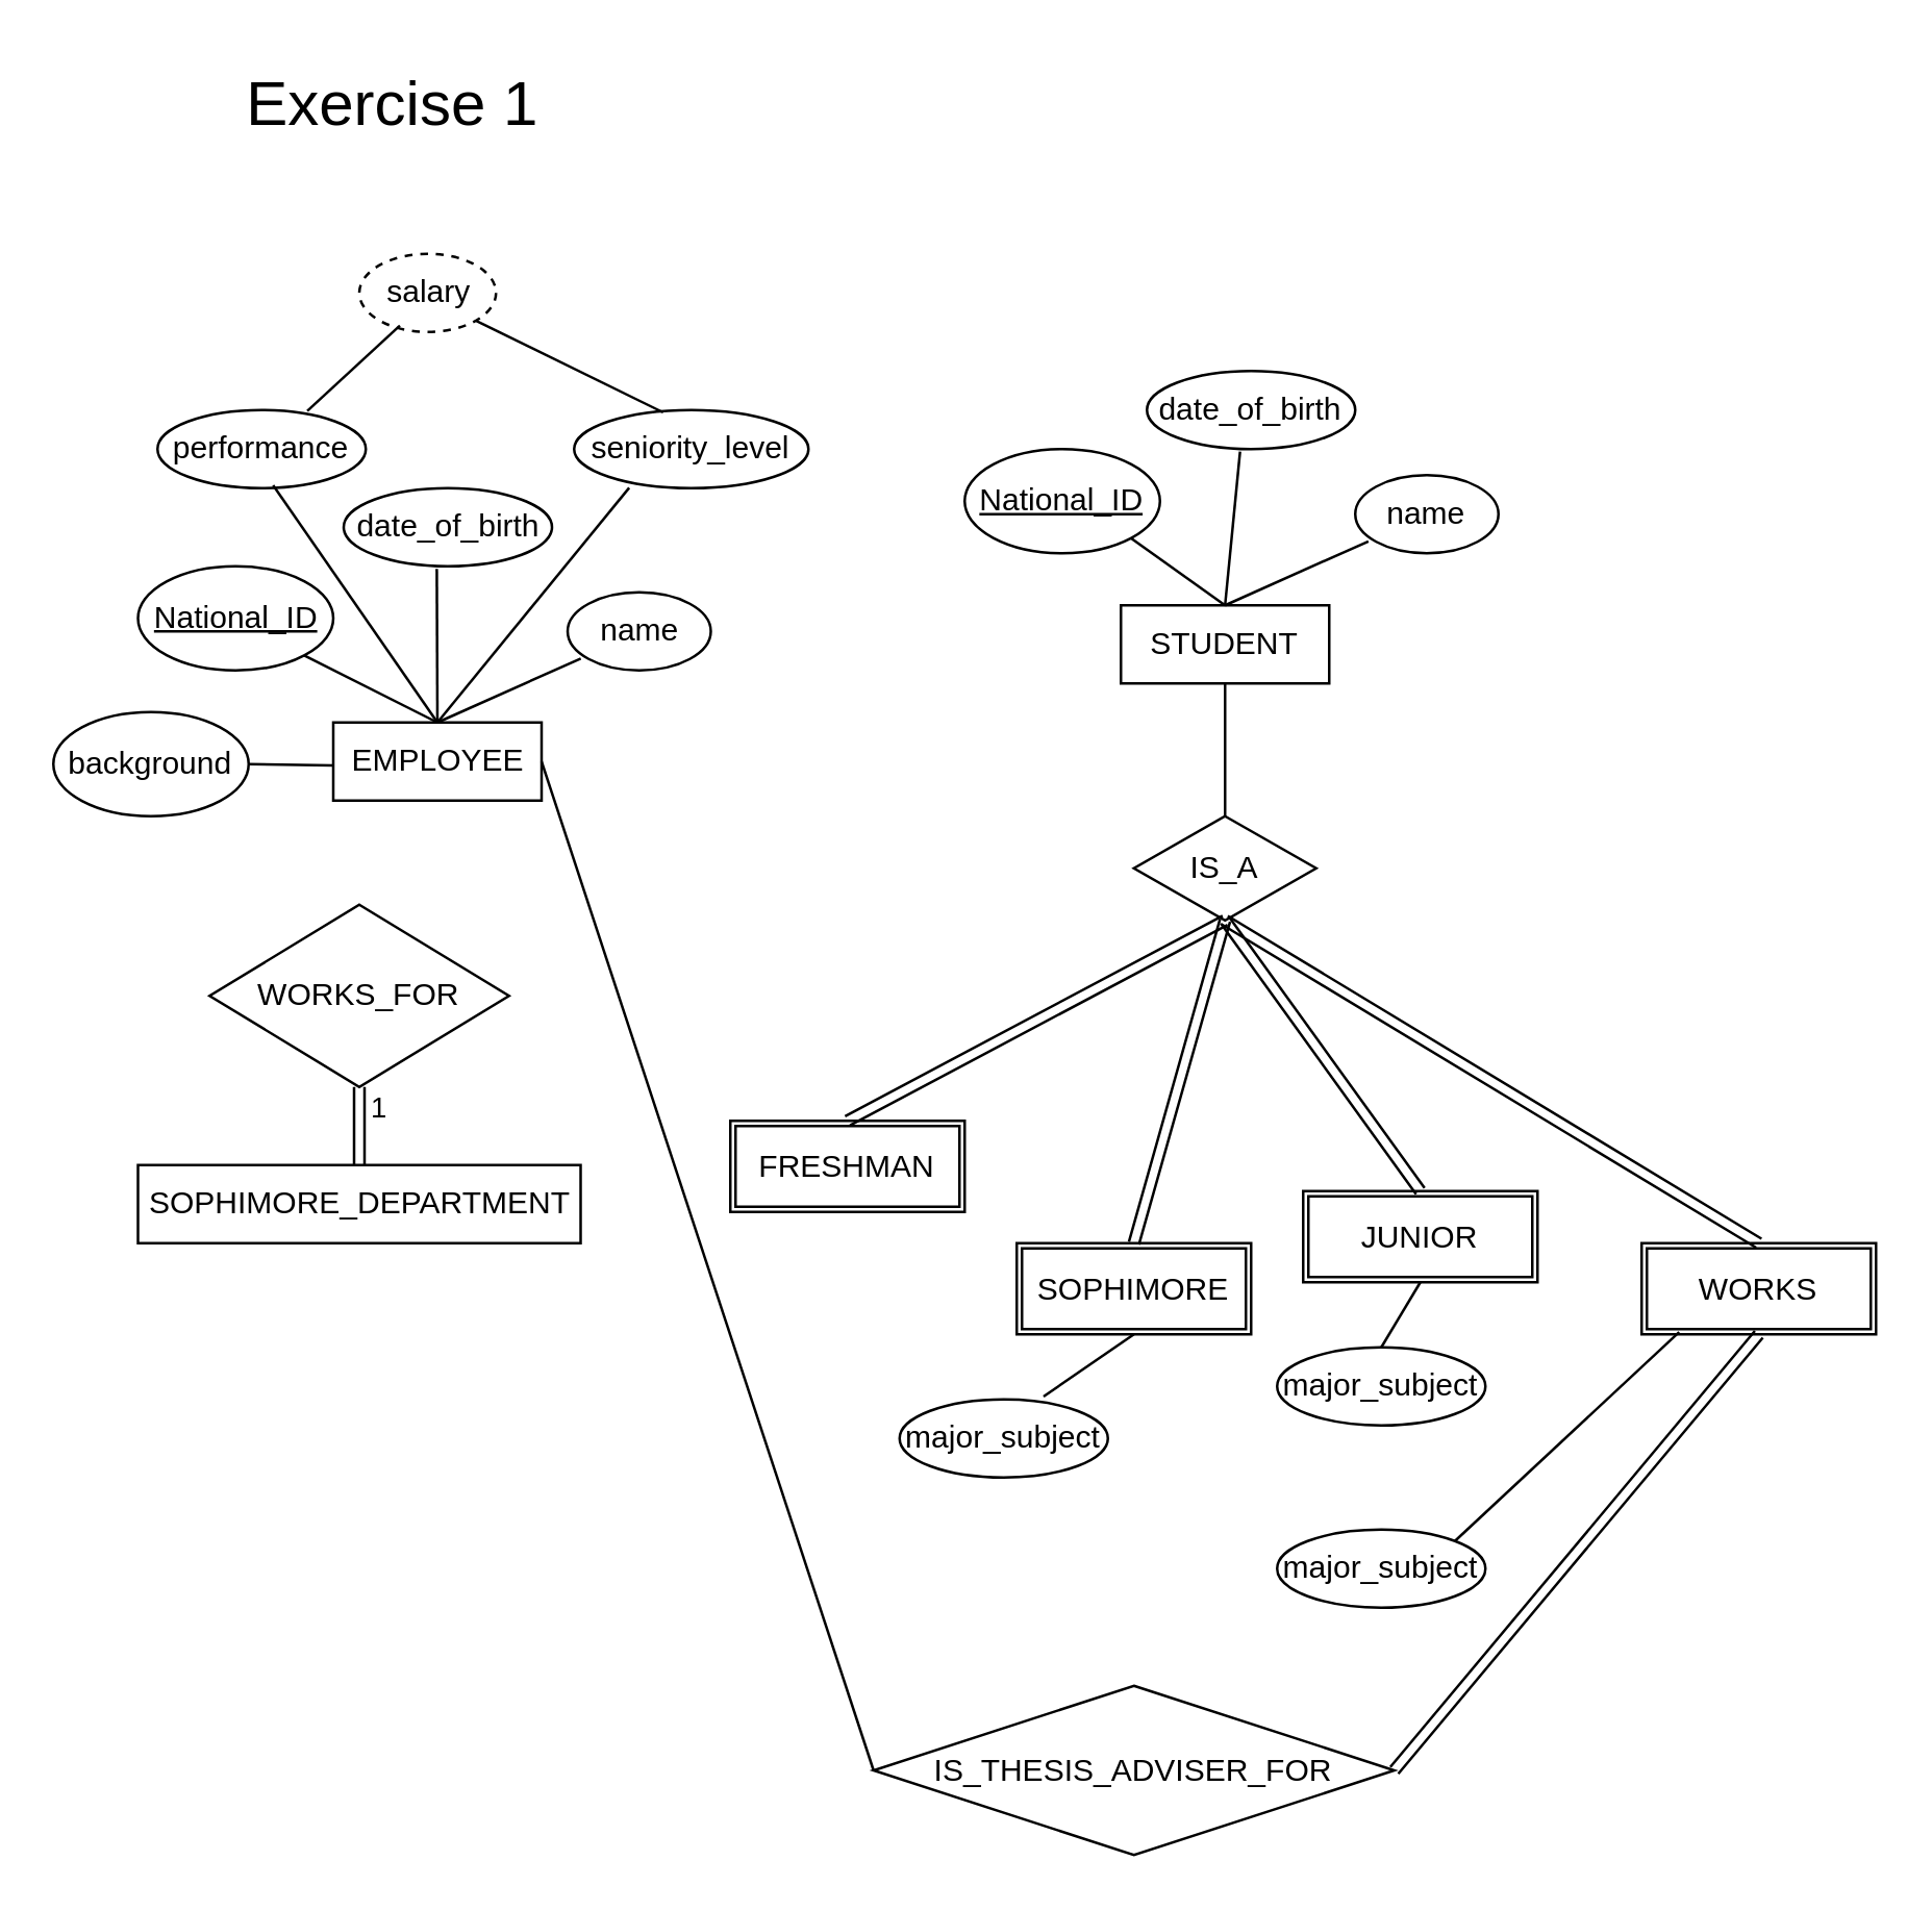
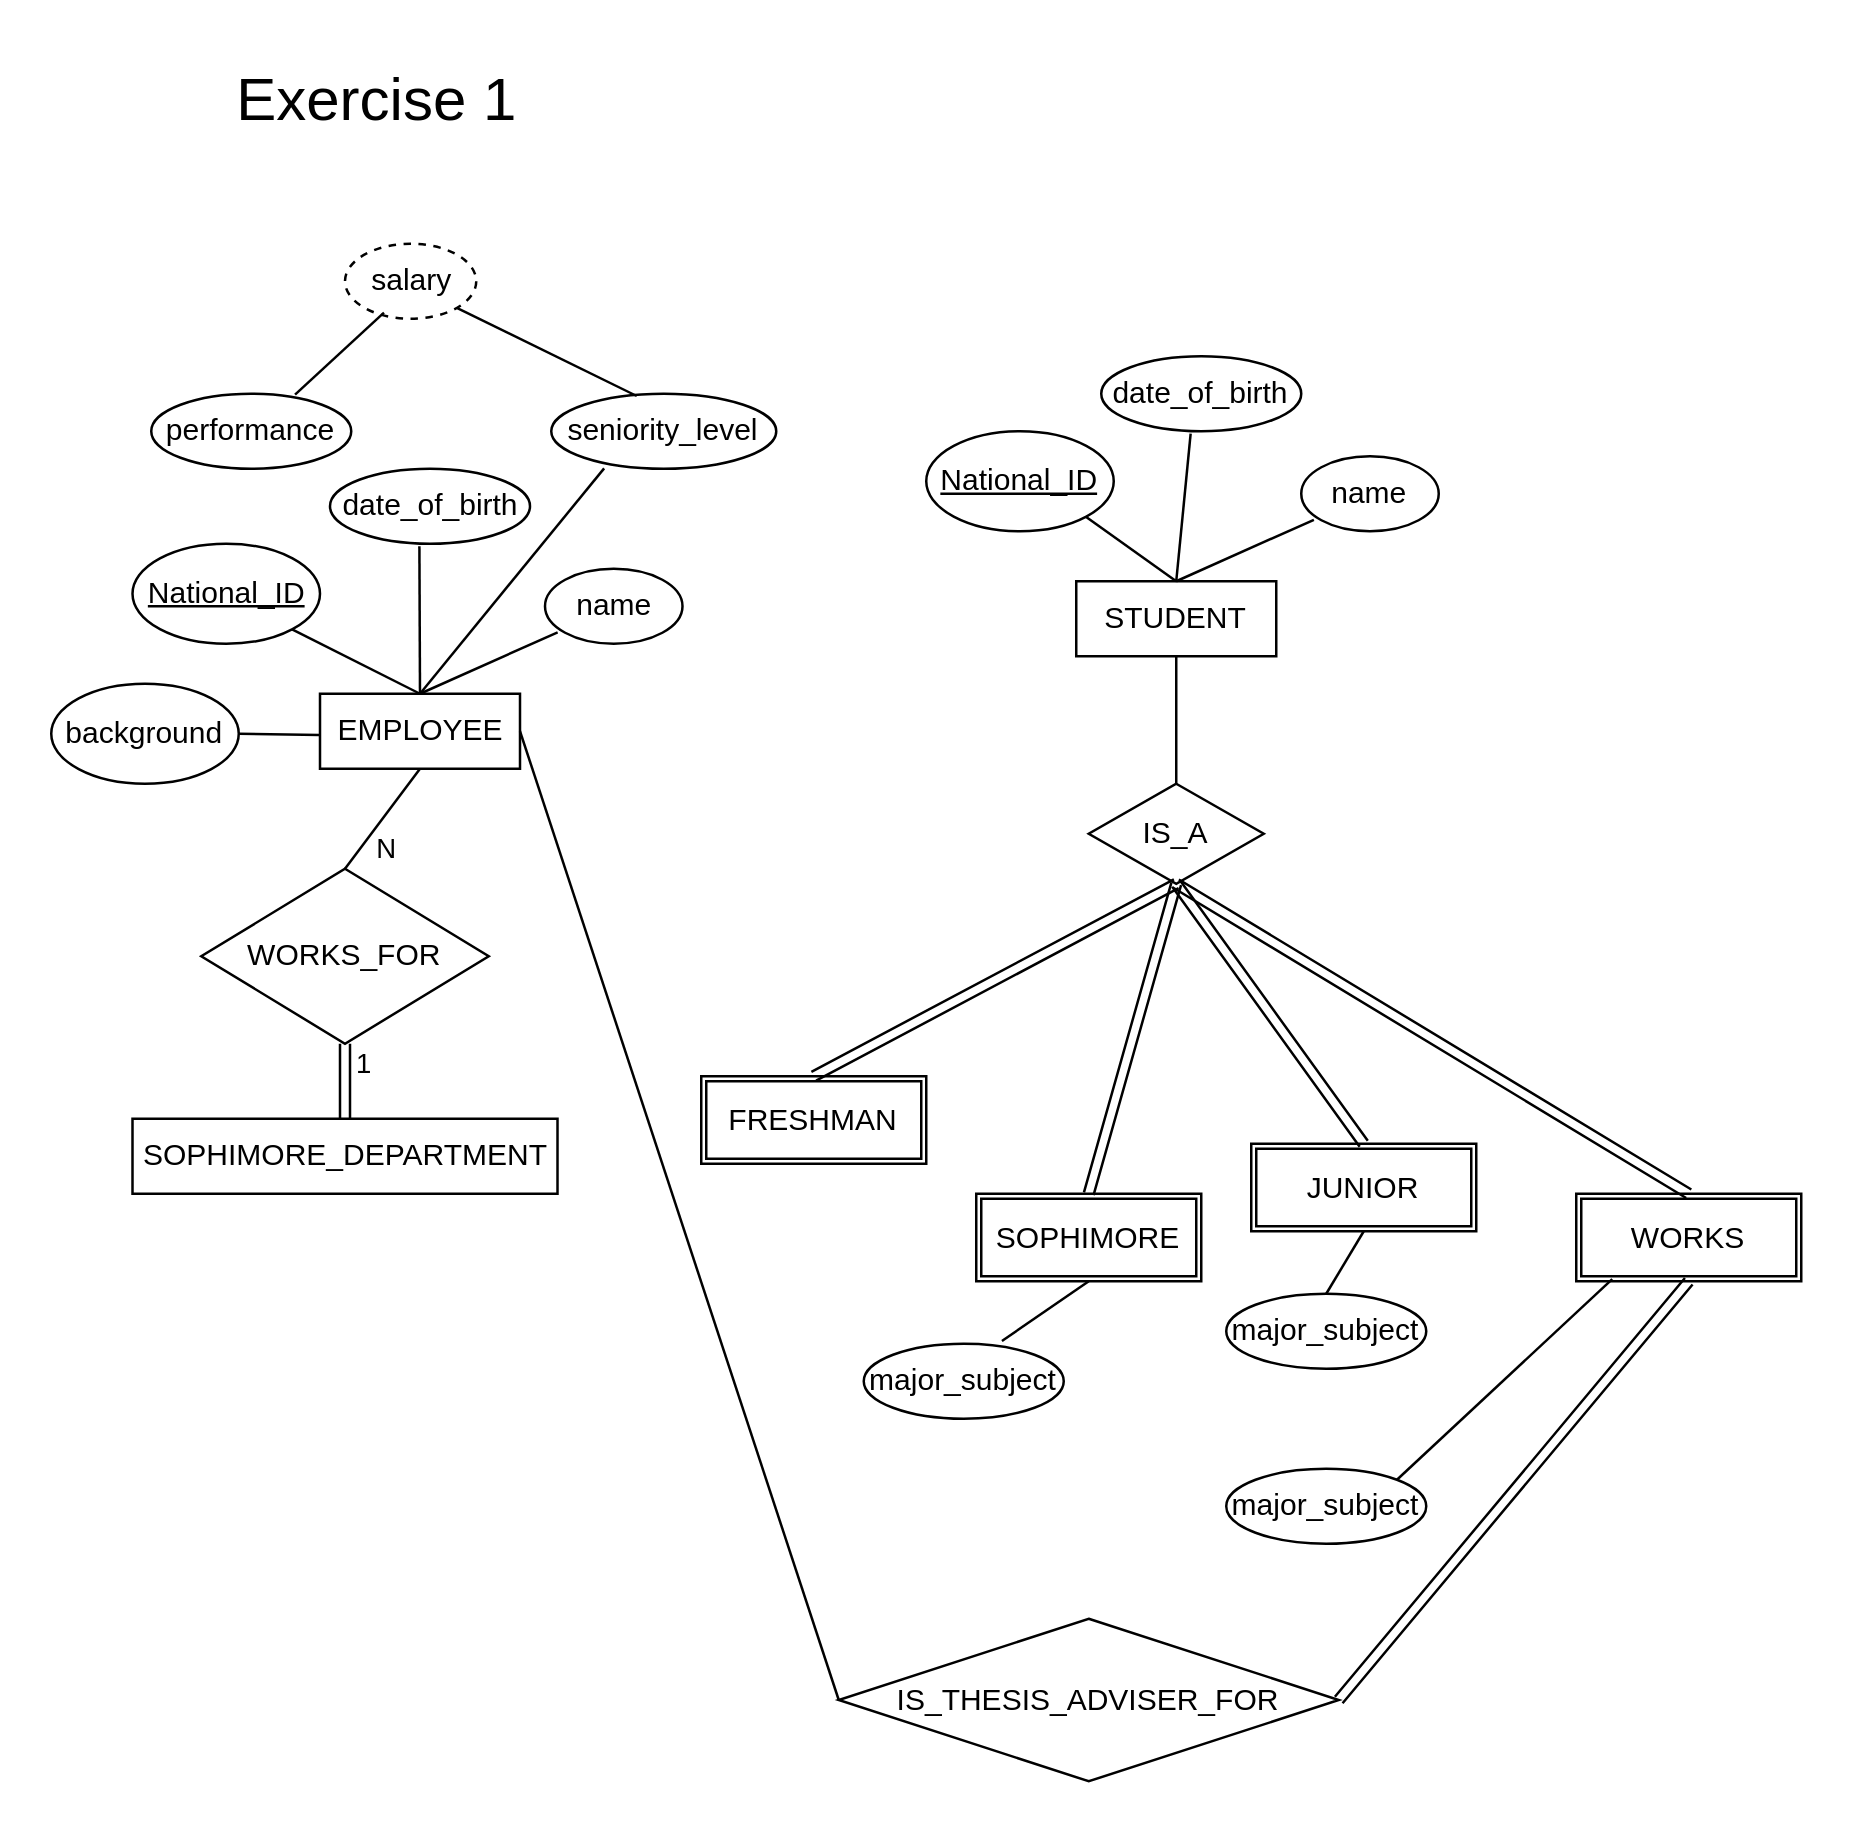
- <mxCell id="26" value="" style="endArrow=none;html=1;rounded=0;exitX=0.5;exitY=0;exitDx=0;exitDy=0;entryX=0.555;entryY=0.963;entryDx=0;entryDy=0;entryPerimeter=0;" edge="1" parent="1" source="9" target="24"><mxGeometry width="50" height="50" relative="1" as="geometry"><mxPoint x="220" y="337" as="sourcePoint" /><mxPoint x="270" y="287" as="targetPoint" /></mxGeometry></mxCell>
+ <mxCell id="20" value="" style="endArrow=none;html=1;rounded=0;exitX=0.5;exitY=0;exitDx=0;exitDy=0;entryX=0.5;entryY=1;entryDx=0;entryDy=0;" edge="1" parent="1" source="19" target="9"><mxGeometry width="50" height="50" relative="1" as="geometry"><mxPoint x="300" y="287" as="sourcePoint" /><mxPoint x="350" y="237" as="targetPoint" /></mxGeometry></mxCell>
+ <mxCell id="21" value="N" style="edgeLabel;html=1;align=center;verticalAlign=middle;resizable=0;points=[];" vertex="1" connectable="0" parent="20"><mxGeometry x="0.293" y="-1" relative="1" as="geometry"><mxPoint x="-4" y="16" as="offset" /></mxGeometry></mxCell>
